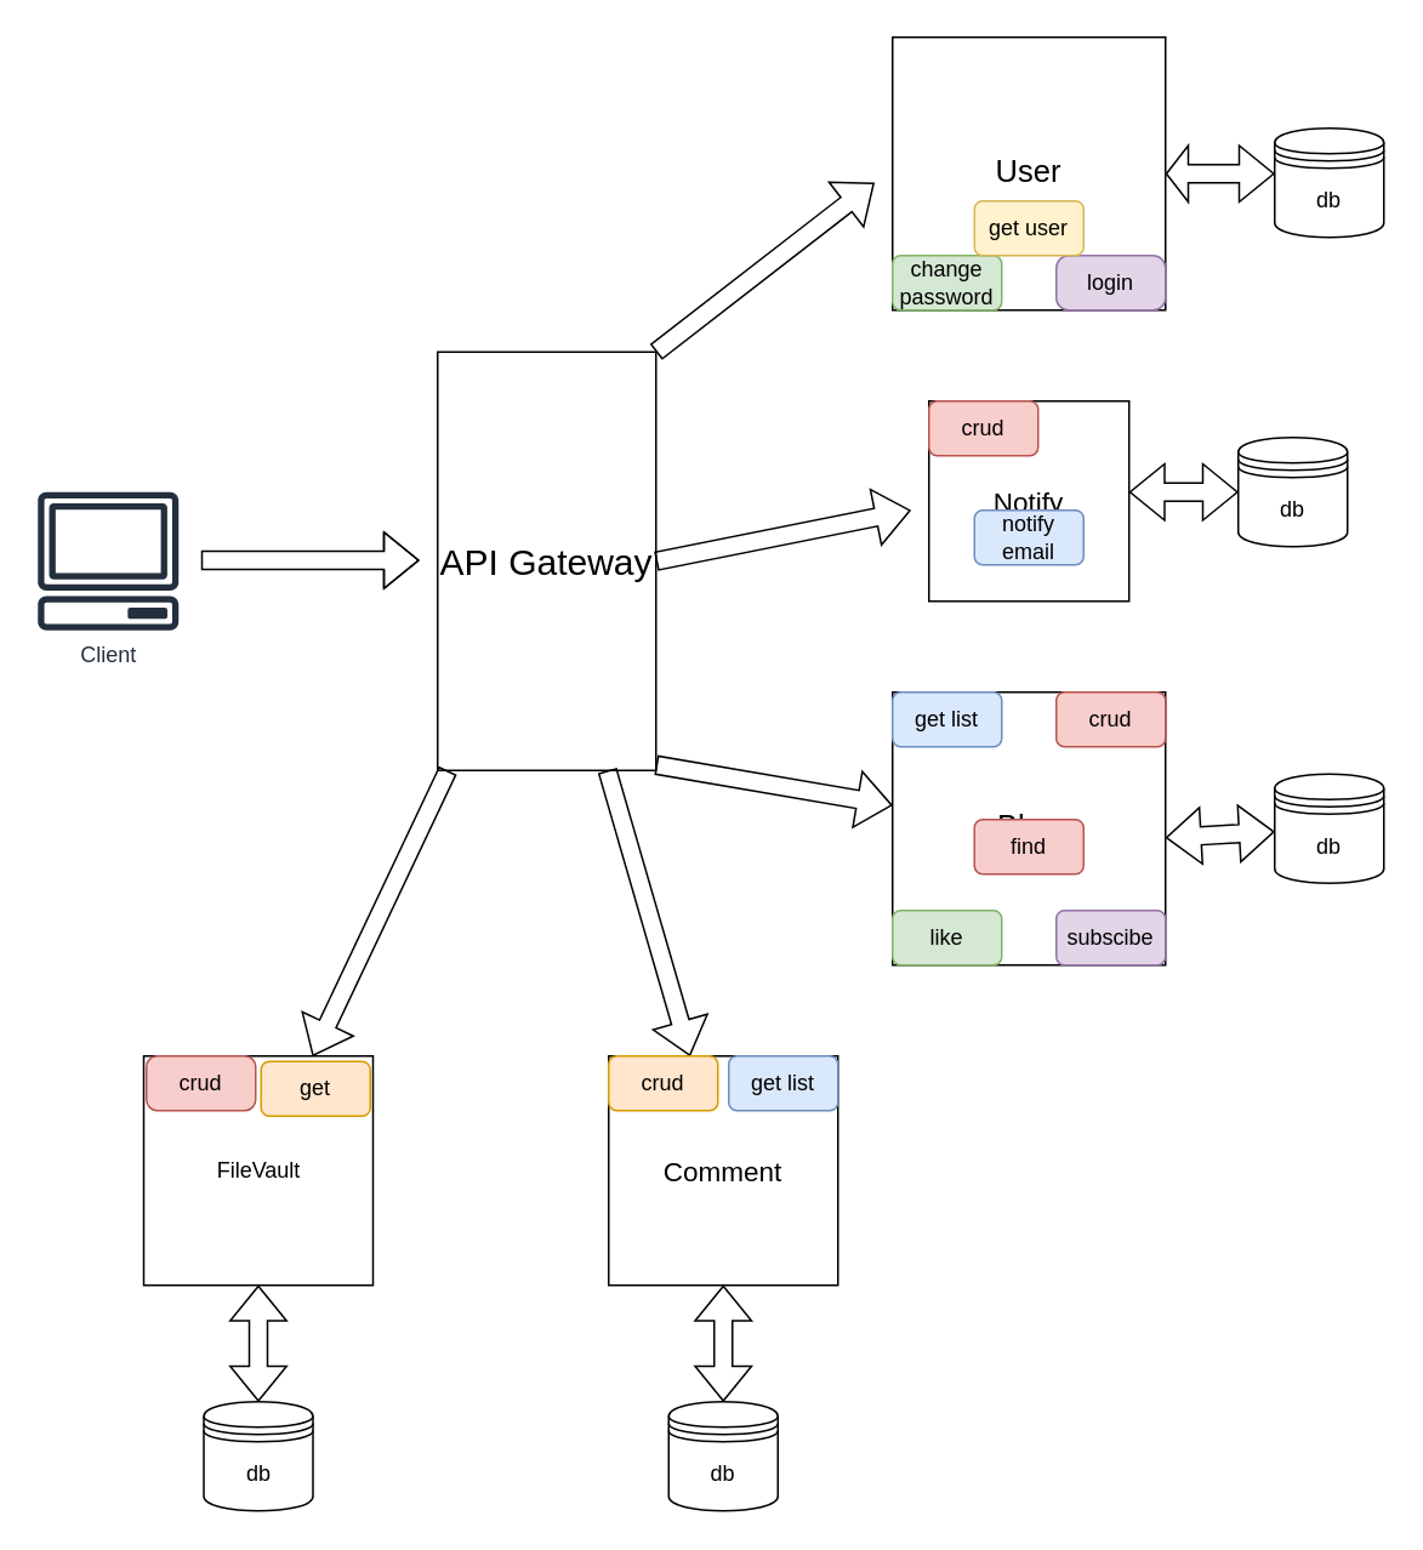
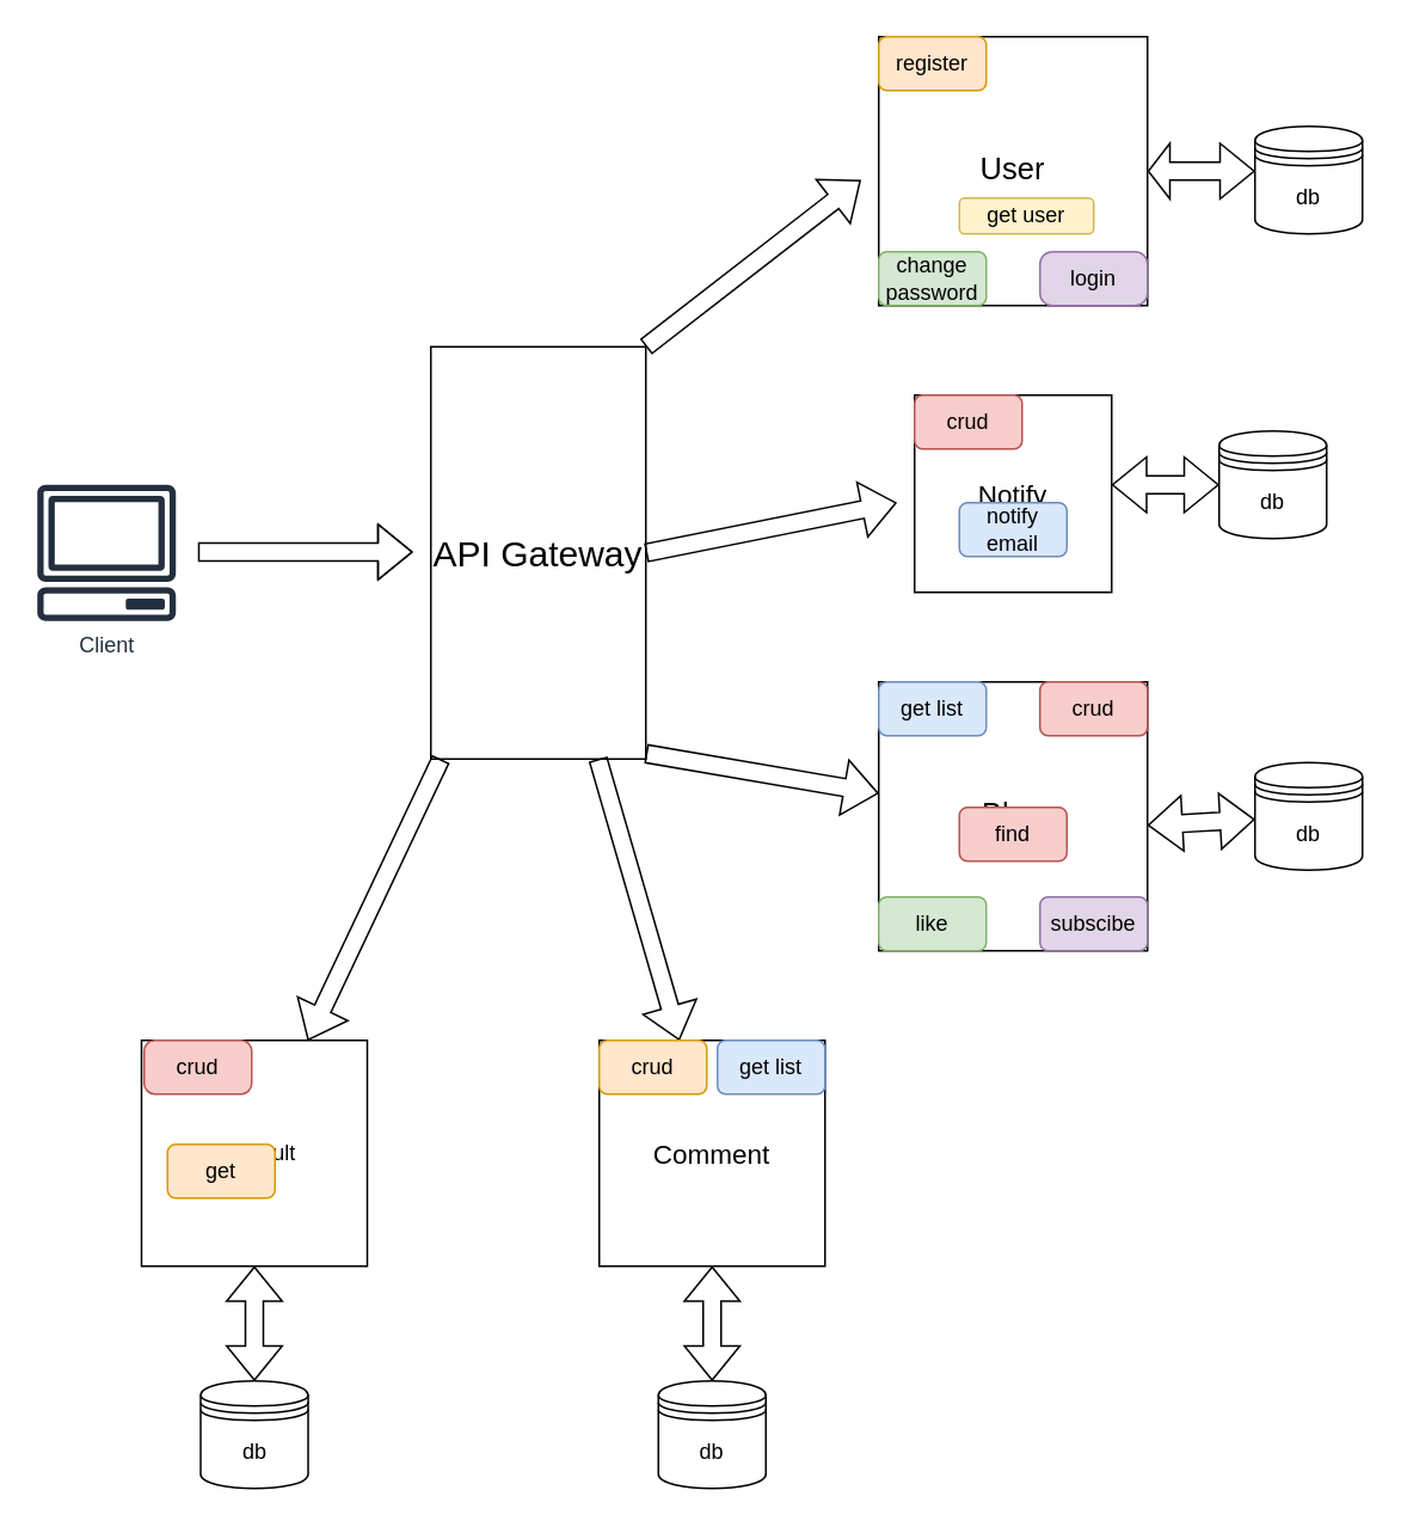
+ <mxCell id="7" value="register" style="rounded=1;whiteSpace=wrap;html=1;fillColor=#ffe6cc;strokeColor=#d79b00;" vertex="1" parent="1"><mxGeometry x="490" width="60" height="30" as="geometry" y="20" /></mxCell>
- <mxCell id="10" value="get user" style="rounded=1;whiteSpace=wrap;html=1;fillColor=#fff2cc;strokeColor=#d6b656;" vertex="1" parent="1"><mxGeometry x="535" y="110" width="60" height="30" as="geometry" /></mxCell>
+ <mxCell id="10" value="get user" style="rounded=1;whiteSpace=wrap;html=1;fillColor=#fff2cc;strokeColor=#d6b656;" vertex="1" parent="1"><mxGeometry x="535" y="110" width="75" height="20" as="geometry" /></mxCell>
- <mxCell id="37" value="get" style="rounded=1;whiteSpace=wrap;html=1;fillColor=#ffe6cc;strokeColor=#d79b00;" vertex="1" parent="1"><mxGeometry x="143" y="583" width="60" height="30" as="geometry" /></mxCell>
+ <mxCell id="37" value="get" style="rounded=1;whiteSpace=wrap;html=1;fillColor=#ffe6cc;strokeColor=#d79b00;" vertex="1" parent="1"><mxGeometry x="93" y="638" width="60" height="30" as="geometry" /></mxCell>
